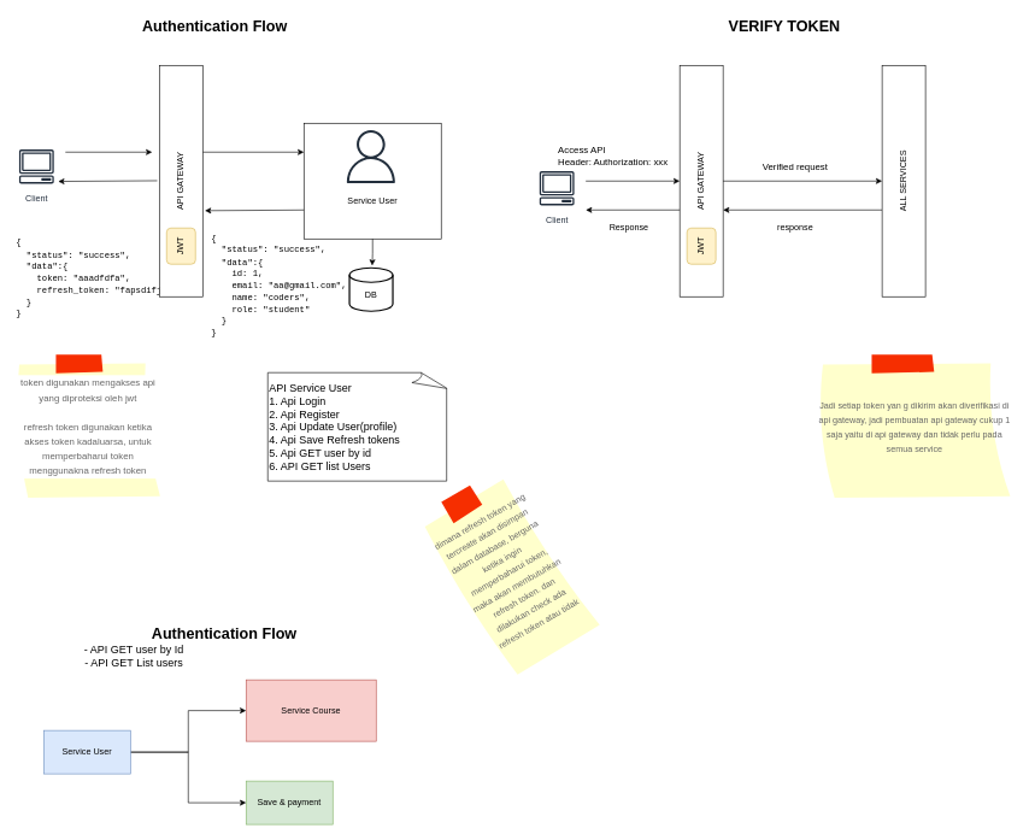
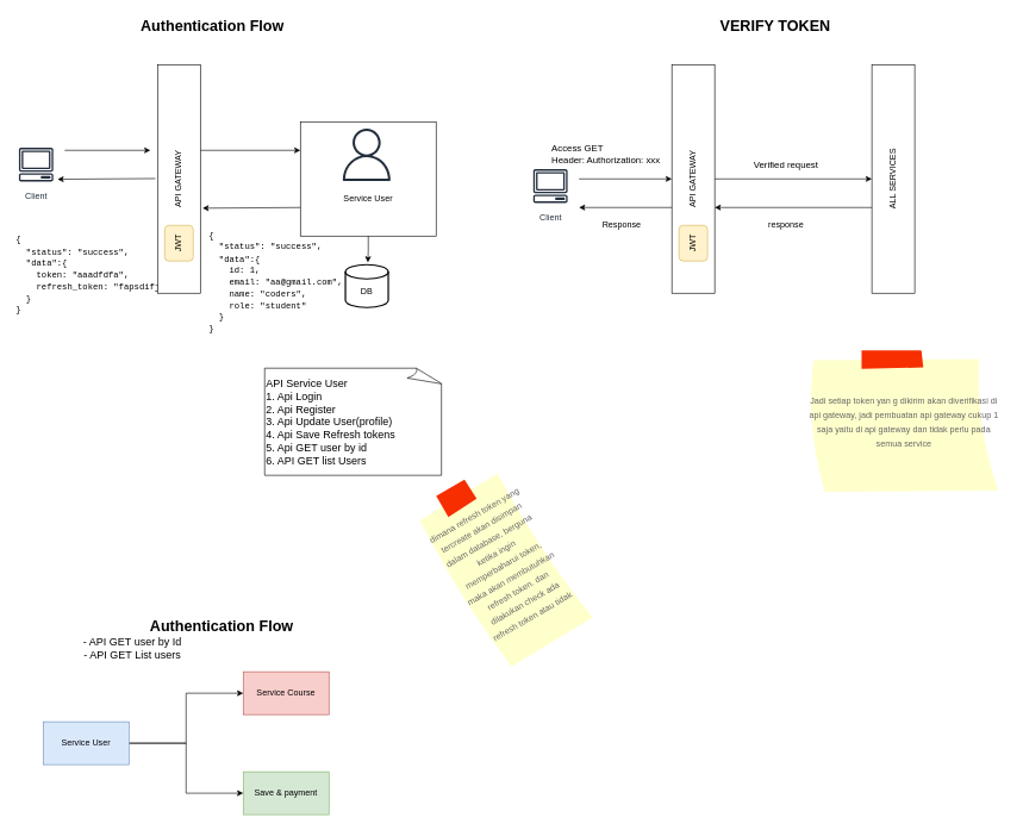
- <mxCell id="27" value="Access API&lt;br&gt;Header: Authorization: xxx" style="text;html=1;strokeColor=none;fillColor=none;align=left;verticalAlign=middle;whiteSpace=wrap;rounded=0;fontSize=13;fontColor=#000000;" vertex="1" parent="1"><mxGeometry x="770" y="200" width="170" height="30" as="geometry" /></mxCell>
+ <mxCell id="27" value="Access GET&lt;br&gt;Header: Authorization: xxx" style="text;html=1;strokeColor=none;fillColor=none;align=left;verticalAlign=middle;whiteSpace=wrap;rounded=0;fontSize=13;fontColor=#000000;" vertex="1" parent="1"><mxGeometry x="770" y="200" width="170" height="30" as="geometry" /></mxCell>
- <mxCell id="16" value="&lt;font style=&quot;font-size: 13px;&quot;&gt;token digunakan mengakses api yang diproteksi oleh jwt&lt;br&gt;&lt;br&gt;refresh token digunakan ketika akses token kadaluarsa, untuk memperbaharui token menggunakna refresh token&lt;/font&gt;" style="strokeWidth=1;shadow=0;dashed=0;align=center;html=1;shape=mxgraph.mockup.text.stickyNote2;fontColor=#666666;mainText=;fontSize=17;whiteSpace=wrap;fillColor=#ffffcc;strokeColor=#F62E00;labelBackgroundColor=#ffffff;" vertex="1" parent="1"><mxGeometry x="20" y="490" width="203" height="200" as="geometry" /></mxCell>
- <mxCell id="41" value="Service Course" style="rounded=0;whiteSpace=wrap;html=1;labelBackgroundColor=none;fontSize=12;fillColor=#f8cecc;strokeColor=#b85450;" vertex="1" parent="1"><mxGeometry x="340" y="940" width="180" height="85" as="geometry" /></mxCell>
+ <mxCell id="41" value="Service Course" style="rounded=0;whiteSpace=wrap;html=1;labelBackgroundColor=none;fontSize=12;fillColor=#f8cecc;strokeColor=#b85450;" vertex="1" parent="1"><mxGeometry x="340" y="940" width="120" height="60" as="geometry" /></mxCell>
